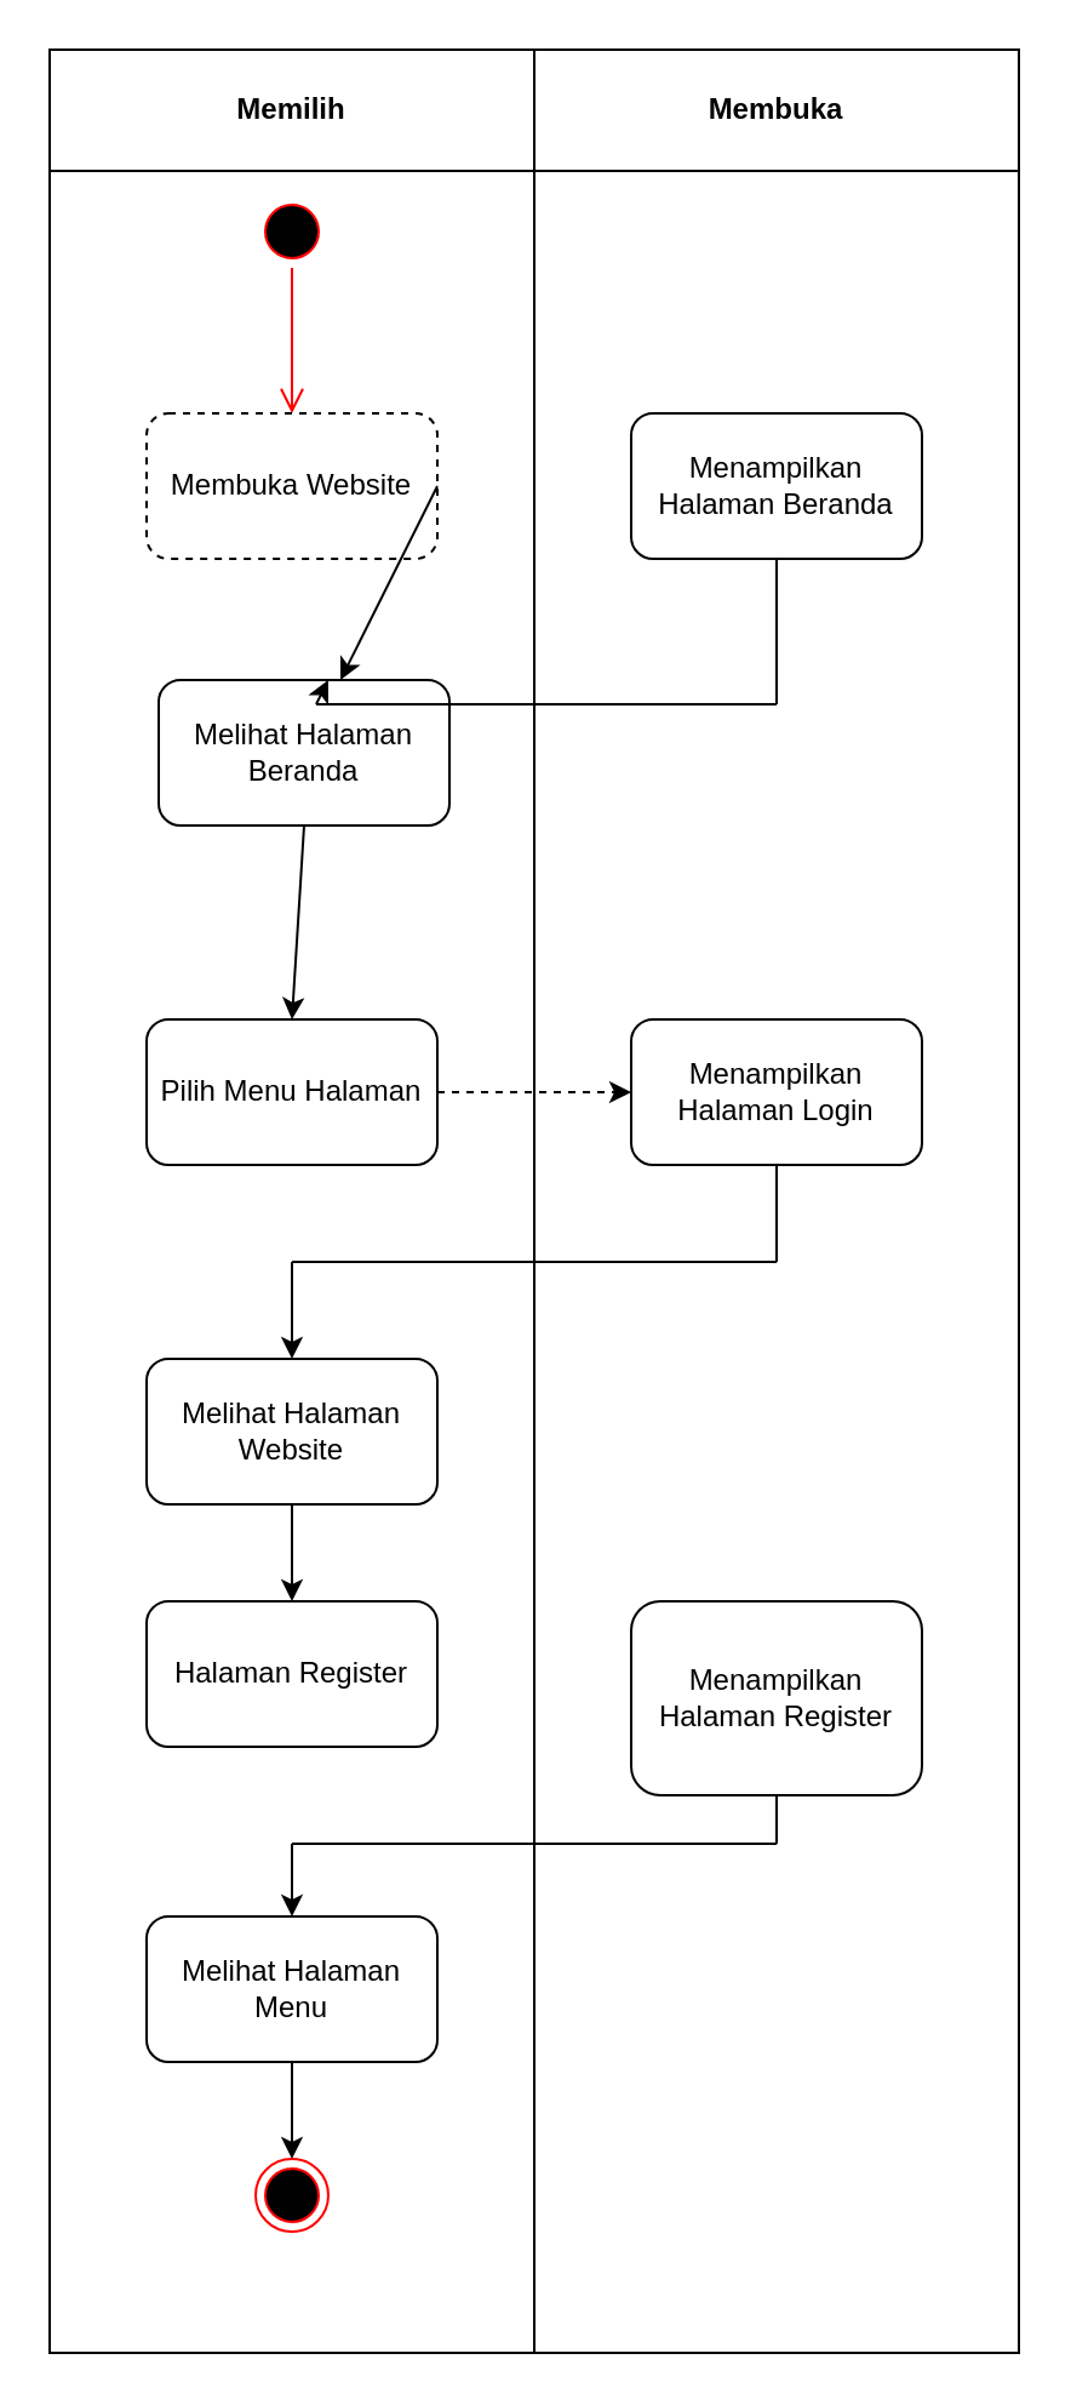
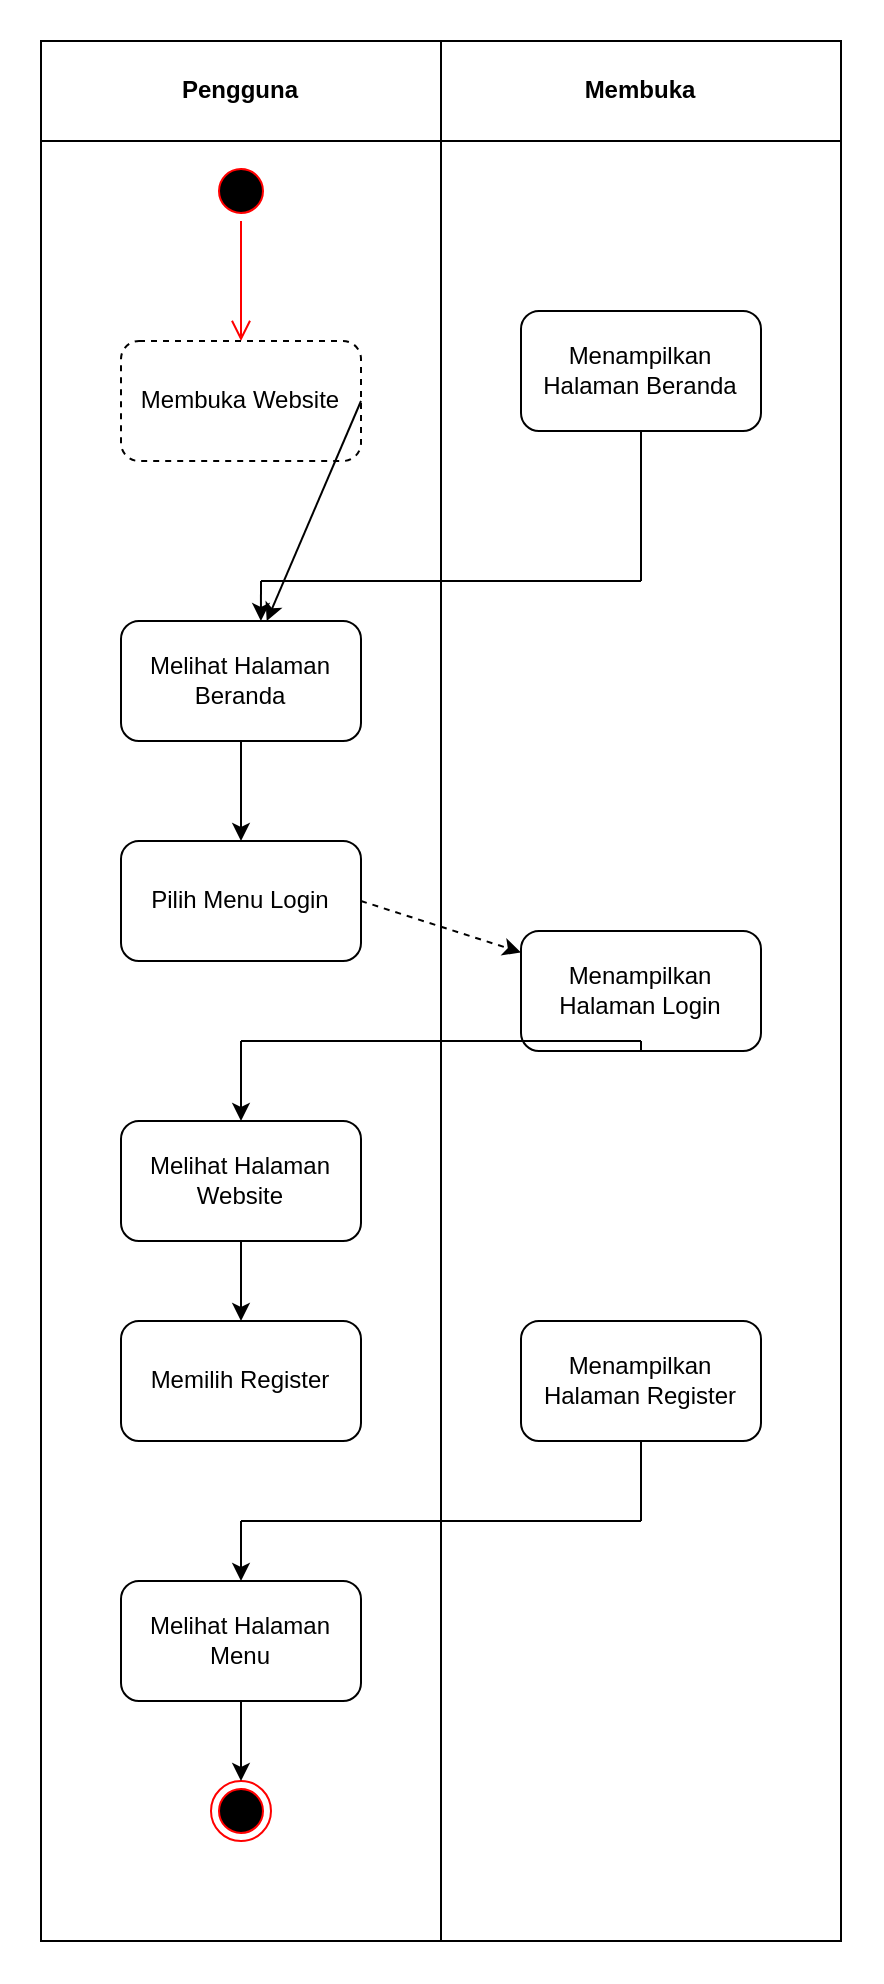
- <mxCell id="2" value="Memilih" style="swimlane;whiteSpace=wrap;html=1;startSize=50;" parent="1" vertex="1"><mxGeometry x="20" y="20" width="200" height="950" as="geometry" /></mxCell>
+ <mxCell id="2" value="Pengguna" style="swimlane;whiteSpace=wrap;html=1;startSize=50;" parent="1" vertex="1"><mxGeometry x="20" y="20" width="200" height="950" as="geometry" /></mxCell>
- <mxCell id="14" value="Menampilkan Halaman Beranda" style="rounded=1;whiteSpace=wrap;html=1;" parent="13" vertex="1"><mxGeometry x="40" y="150" width="120" height="60" as="geometry" /></mxCell>
+ <mxCell id="14" value="Menampilkan Halaman Beranda" style="rounded=1;whiteSpace=wrap;html=1;" parent="13" vertex="1"><mxGeometry x="40" y="135" width="120" height="60" as="geometry" /></mxCell>
- <mxCell id="6" value="Melihat Halaman Beranda" style="rounded=1;whiteSpace=wrap;html=1;" parent="2" vertex="1"><mxGeometry x="45" y="260" width="120" height="60" as="geometry" /></mxCell>
+ <mxCell id="6" value="Melihat Halaman Beranda" style="rounded=1;whiteSpace=wrap;html=1;" parent="2" vertex="1"><mxGeometry x="40" y="290" width="120" height="60" as="geometry" /></mxCell>
- <mxCell id="7" value="Pilih Menu Halaman" style="rounded=1;whiteSpace=wrap;html=1;" parent="2" vertex="1"><mxGeometry x="40" y="400" width="120" height="60" as="geometry" /></mxCell>
+ <mxCell id="7" value="Pilih Menu Login" style="rounded=1;whiteSpace=wrap;html=1;" parent="2" vertex="1"><mxGeometry x="40" y="400" width="120" height="60" as="geometry" /></mxCell>
- <mxCell id="15" value="Menampilkan Halaman Login" style="rounded=1;whiteSpace=wrap;html=1;" parent="13" vertex="1"><mxGeometry x="40" y="400" width="120" height="60" as="geometry" /></mxCell>
+ <mxCell id="15" value="Menampilkan Halaman Login" style="rounded=1;whiteSpace=wrap;html=1;" parent="13" vertex="1"><mxGeometry x="40" y="445" width="120" height="60" as="geometry" /></mxCell>
- <mxCell id="9" value="Halaman Register" style="rounded=1;whiteSpace=wrap;html=1;" parent="2" vertex="1"><mxGeometry x="40" y="640" width="120" height="60" as="geometry" /></mxCell>
+ <mxCell id="9" value="Memilih Register" style="rounded=1;whiteSpace=wrap;html=1;" parent="2" vertex="1"><mxGeometry x="40" y="640" width="120" height="60" as="geometry" /></mxCell>
- <mxCell id="16" value="Menampilkan Halaman Register" style="rounded=1;whiteSpace=wrap;html=1;" parent="13" vertex="1"><mxGeometry x="40" y="640" width="120" height="80" as="geometry" /></mxCell>
+ <mxCell id="16" value="Menampilkan Halaman Register" style="rounded=1;whiteSpace=wrap;html=1;" parent="13" vertex="1"><mxGeometry x="40" y="640" width="120" height="60" as="geometry" /></mxCell>
